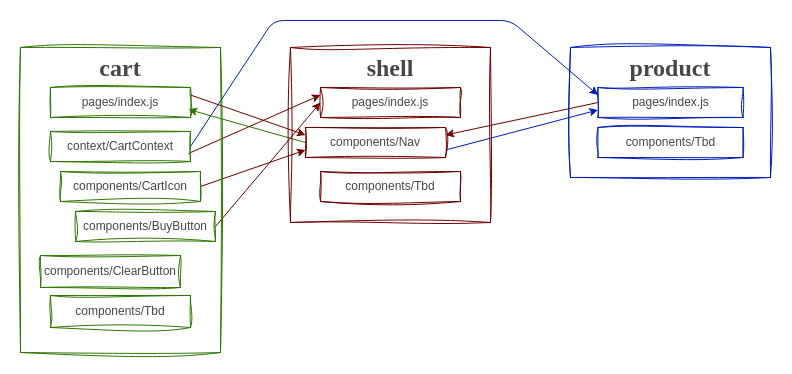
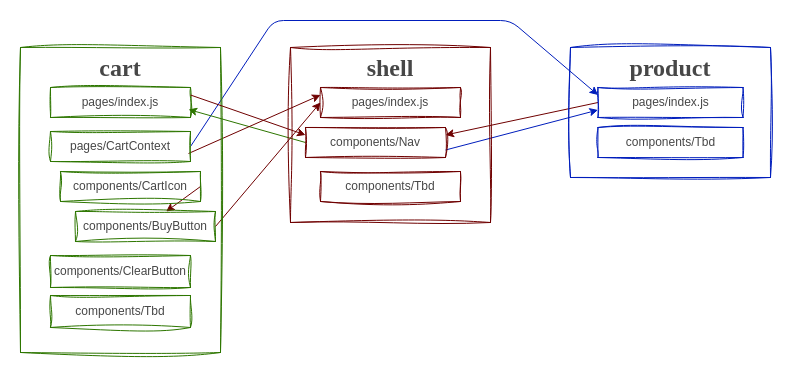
- <mxCell id="10" value="context/CartContext" style="whiteSpace=wrap;html=1;container=0;sketch=1;curveFitting=1;jiggle=2;fillColor=none;fontColor=#474747;strokeColor=#2D7600;" parent="1" vertex="1"><mxGeometry x="50" y="131" width="140" height="30" as="geometry" /></mxCell>
+ <mxCell id="10" value="pages/CartContext" style="whiteSpace=wrap;html=1;container=0;sketch=1;curveFitting=1;jiggle=2;fillColor=none;fontColor=#474747;strokeColor=#2D7600;" parent="1" vertex="1"><mxGeometry x="50" y="131" width="140" height="30" as="geometry" /></mxCell>
- <mxCell id="6" style="edgeStyle=none;html=1;entryX=0;entryY=0.75;entryDx=0;entryDy=0;exitX=1;exitY=0.5;exitDx=0;exitDy=0;fillColor=#a20025;strokeColor=#6F0000;fontColor=#474747;" parent="1" source="12" target="17" edge="1"><mxGeometry relative="1" as="geometry"><mxPoint x="190" y="187" as="sourcePoint" /></mxGeometry></mxCell>
+ <mxCell id="6" style="edgeStyle=none;html=1;exitX=1;exitY=0.5;exitDx=0;exitDy=0;fillColor=#a20025;strokeColor=#6F0000;fontColor=#474747;" parent="1" source="12" target="13" edge="1"><mxGeometry relative="1" as="geometry"><mxPoint x="190" y="187" as="sourcePoint" /></mxGeometry></mxCell>
- <mxCell id="11" value="components/ClearButton" style="whiteSpace=wrap;html=1;container=0;sketch=1;curveFitting=1;jiggle=2;fillColor=none;fontColor=#474747;strokeColor=#2D7600;" parent="1" vertex="1"><mxGeometry x="40" y="255" width="140" height="32" as="geometry" /></mxCell>
+ <mxCell id="11" value="components/ClearButton" style="whiteSpace=wrap;html=1;container=0;sketch=1;curveFitting=1;jiggle=2;fillColor=none;fontColor=#474747;strokeColor=#2D7600;" parent="1" vertex="1"><mxGeometry x="50" y="255" width="140" height="32" as="geometry" /></mxCell>
